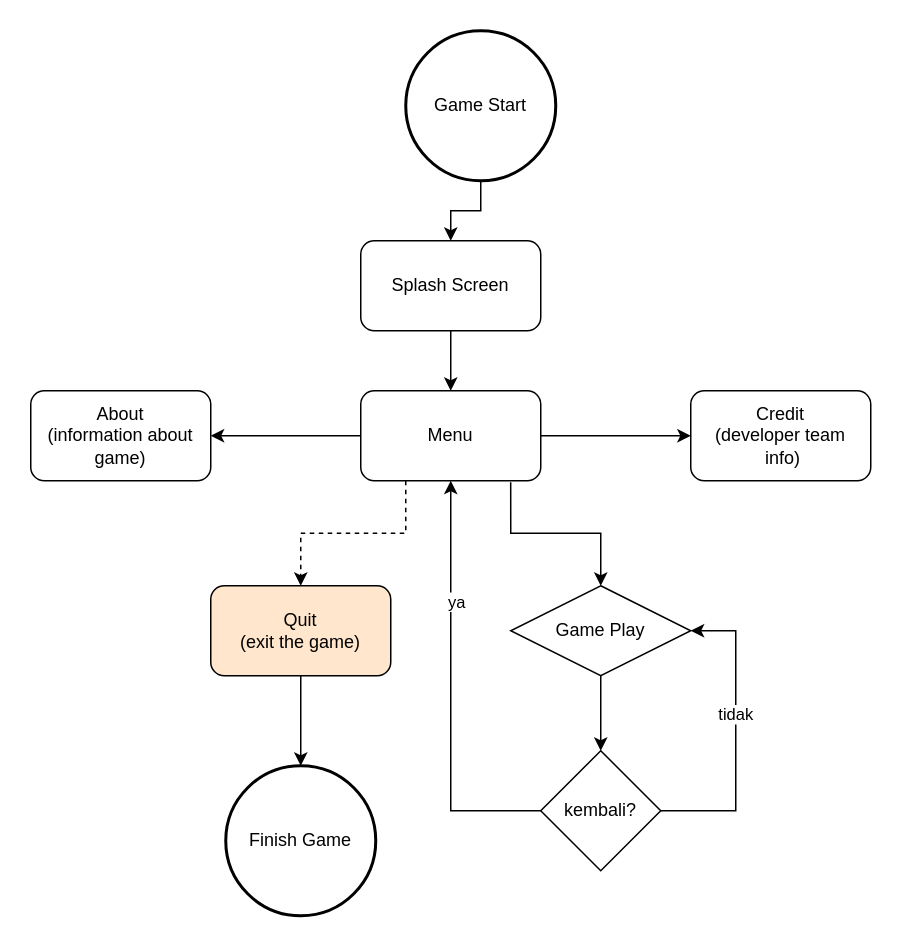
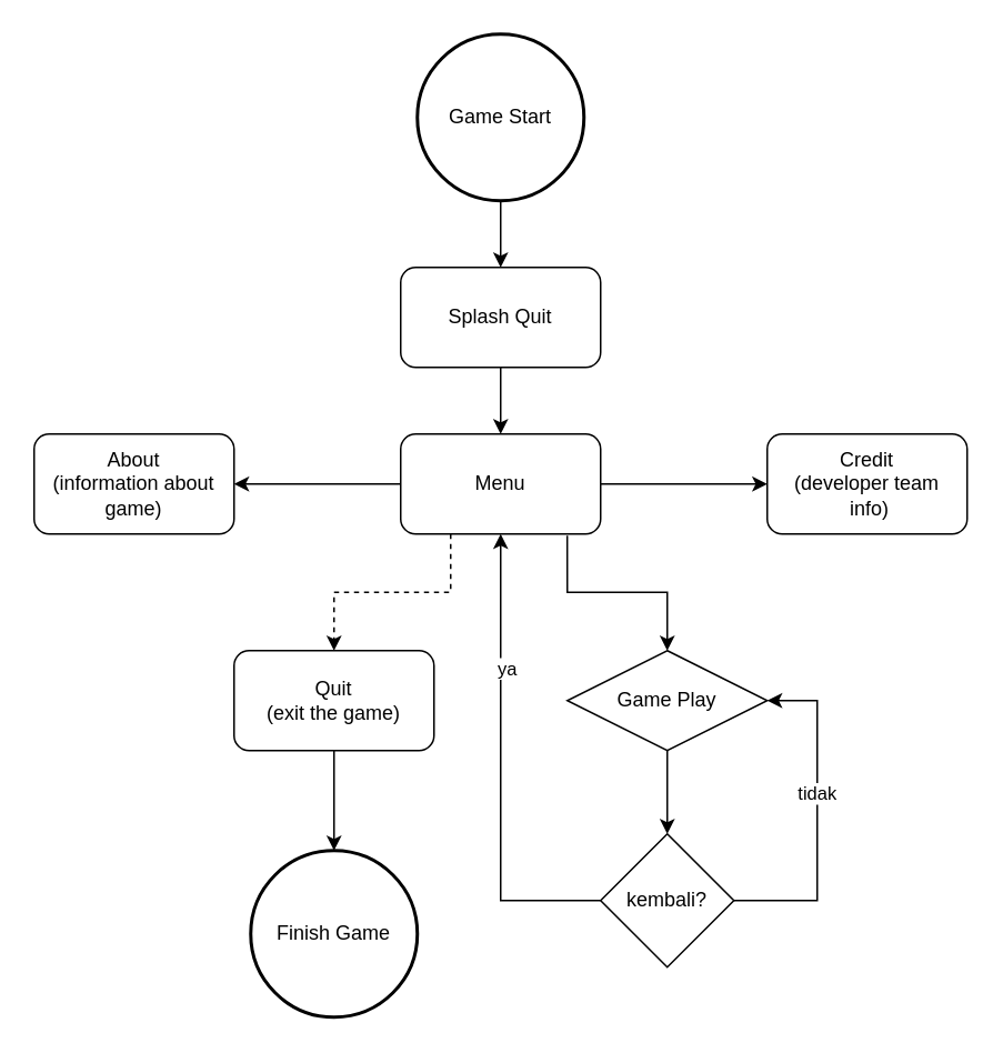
- <mxCell id="3" value="Game Start" style="strokeWidth=2;html=1;shape=mxgraph.flowchart.start_2;whiteSpace=wrap;" vertex="1" parent="1"><mxGeometry x="270" y="20" width="100" height="100" as="geometry" /></mxCell>
+ <mxCell id="3" value="Game Start" style="strokeWidth=2;html=1;shape=mxgraph.flowchart.start_2;whiteSpace=wrap;" vertex="1" parent="1"><mxGeometry x="250" y="20" width="100" height="100" as="geometry" /></mxCell>
- <mxCell id="5" value="&lt;div&gt;Splash Screen&lt;/div&gt;" style="rounded=1;whiteSpace=wrap;html=1;" vertex="1" parent="1"><mxGeometry x="240" y="160" width="120" height="60" as="geometry" /></mxCell>
+ <mxCell id="5" value="&lt;div&gt;Splash Quit&lt;/div&gt;" style="rounded=1;whiteSpace=wrap;html=1;" vertex="1" parent="1"><mxGeometry x="240" y="160" width="120" height="60" as="geometry" /></mxCell>
- <mxCell id="21" value="Quit&lt;div&gt;(exit the game&lt;span style=&quot;background-color: initial;&quot;&gt;)&lt;/span&gt;&lt;/div&gt;" style="rounded=1;whiteSpace=wrap;html=1;fillColor=#ffe6cc;" vertex="1" parent="1"><mxGeometry x="140" y="390" width="120" height="60" as="geometry" /></mxCell>
+ <mxCell id="21" value="Quit&lt;div&gt;(exit the game&lt;span style=&quot;background-color: initial;&quot;&gt;)&lt;/span&gt;&lt;/div&gt;" style="rounded=1;whiteSpace=wrap;html=1;" vertex="1" parent="1"><mxGeometry x="140" y="390" width="120" height="60" as="geometry" /></mxCell>
